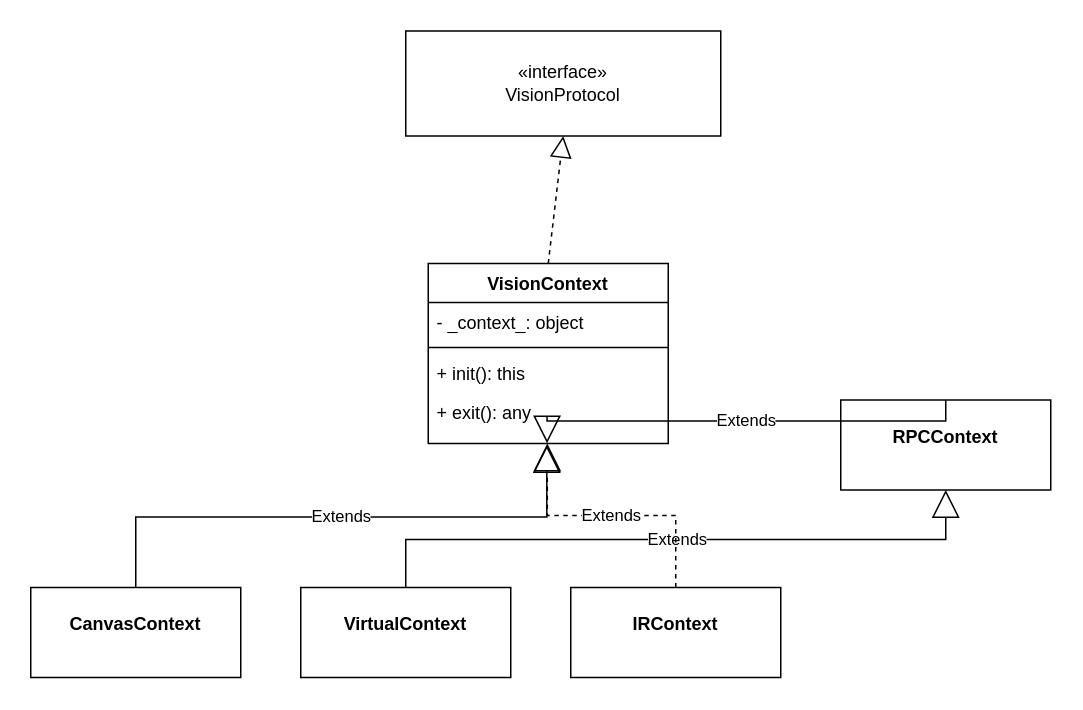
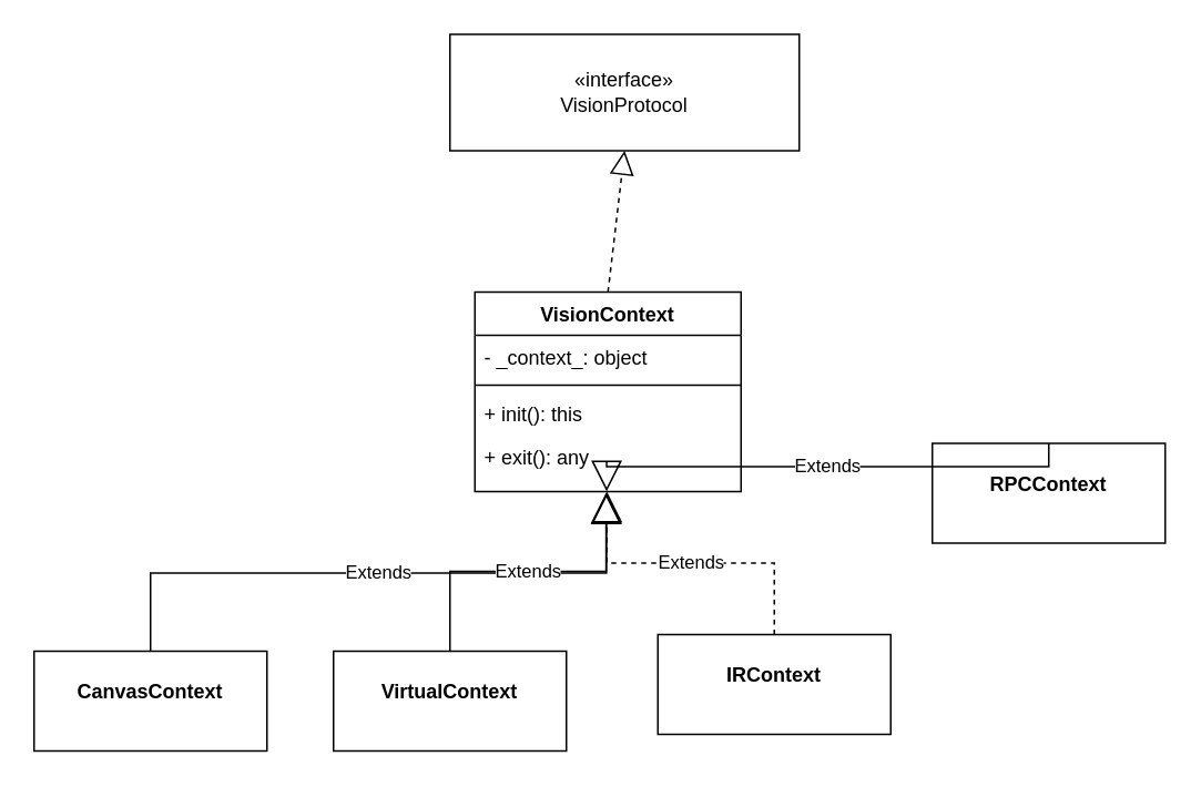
- <mxCell id="13" value="Extends" style="endArrow=block;endSize=16;endFill=0;html=1;rounded=0;exitX=0.5;exitY=0;exitDx=0;exitDy=0;edgeStyle=elbowEdgeStyle;elbow=vertical;" parent="1" source="8" target="10" edge="1"><mxGeometry width="160" relative="1" as="geometry"><mxPoint x="223.38" y="406.42" as="sourcePoint" /><mxPoint x="316.62" y="310.998" as="targetPoint" /></mxGeometry></mxCell>
+ <mxCell id="13" value="Extends" style="endArrow=block;endSize=16;endFill=0;html=1;rounded=0;entryX=0.493;entryY=1.023;entryDx=0;entryDy=0;entryPerimeter=0;exitX=0.5;exitY=0;exitDx=0;exitDy=0;edgeStyle=elbowEdgeStyle;elbow=vertical;" parent="1" source="8" target="7" edge="1"><mxGeometry width="160" relative="1" as="geometry"><mxPoint x="223.38" y="406.42" as="sourcePoint" /><mxPoint x="316.62" y="310.998" as="targetPoint" /></mxGeometry></mxCell>
- <mxCell id="9" value="&lt;p style=&quot;margin:0px;margin-top:4px;text-align:center;&quot;&gt;&lt;br&gt;&lt;b&gt;IRContext&lt;/b&gt;&lt;/p&gt;" style="verticalAlign=top;align=left;overflow=fill;fontSize=12;fontFamily=Helvetica;html=1;whiteSpace=wrap;" parent="1" vertex="1"><mxGeometry x="380" y="391" width="140" height="60" as="geometry" /></mxCell>
+ <mxCell id="9" value="&lt;p style=&quot;margin:0px;margin-top:4px;text-align:center;&quot;&gt;&lt;br&gt;&lt;b&gt;IRContext&lt;/b&gt;&lt;/p&gt;" style="verticalAlign=top;align=left;overflow=fill;fontSize=12;fontFamily=Helvetica;html=1;whiteSpace=wrap;" parent="1" vertex="1"><mxGeometry x="395" y="381" width="140" height="60" as="geometry" /></mxCell>
